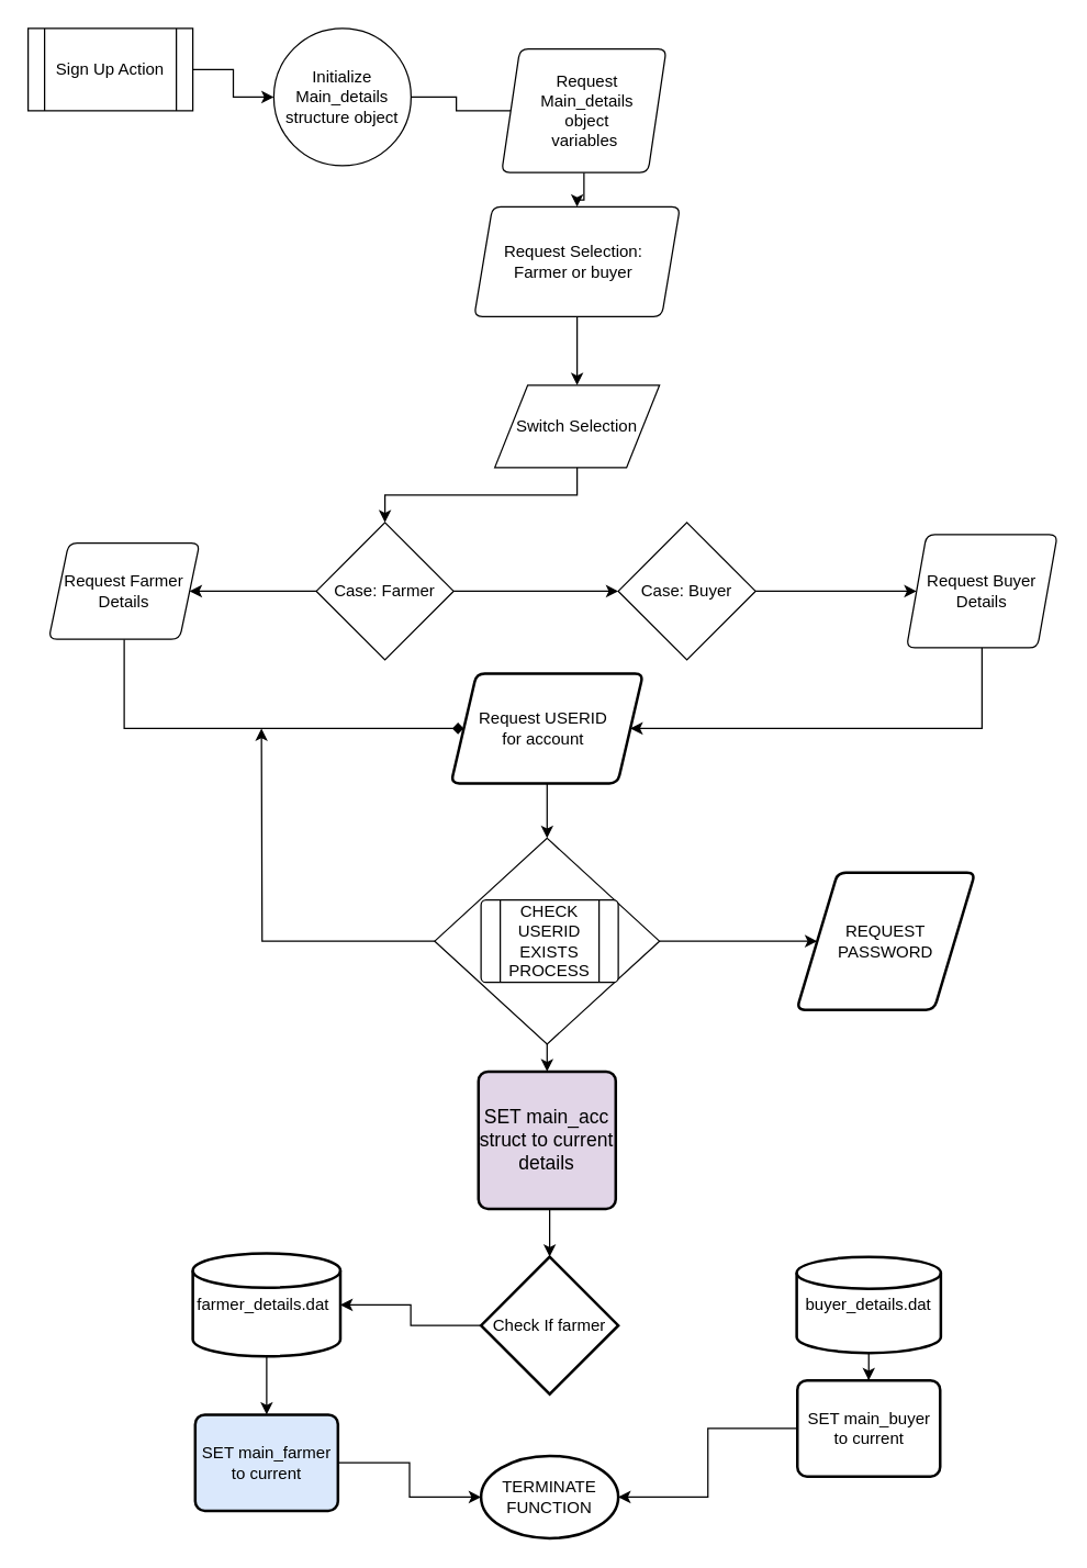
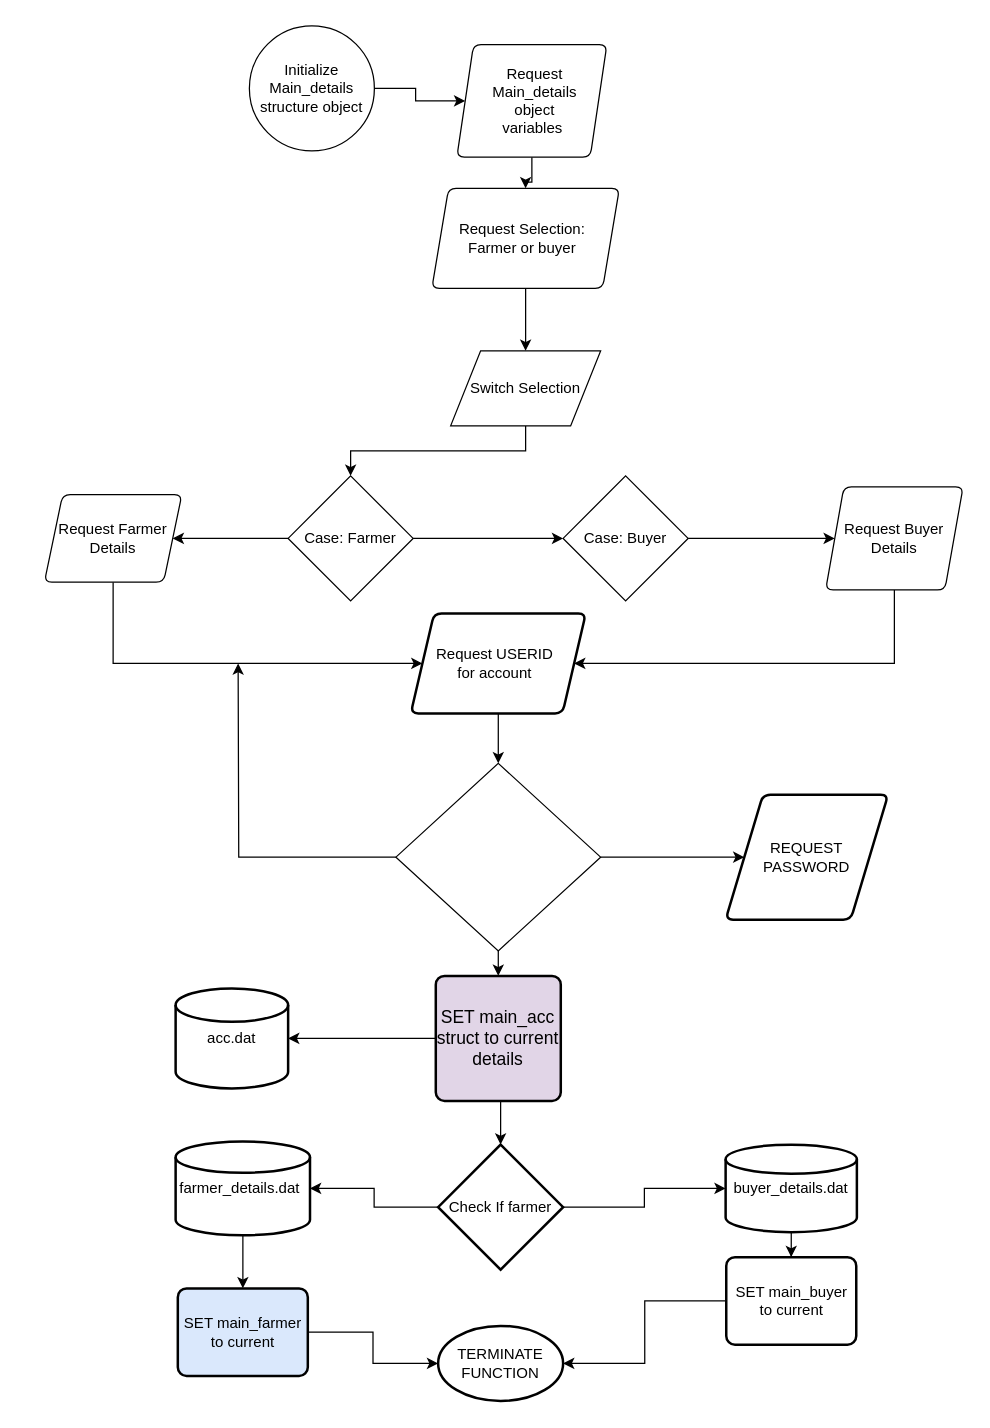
- <mxCell id="3" value="Sign Up Action" style="shape=process;whiteSpace=wrap;html=1;backgroundOutline=1;" vertex="1" parent="1"><mxGeometry x="20" y="20" width="120" height="60" as="geometry" /></mxCell>
- <mxCell id="2" value="" style="edgeStyle=orthogonalEdgeStyle;rounded=0;orthogonalLoop=1;jettySize=auto;html=1;" edge="1" parent="1" source="3" target="5"><mxGeometry relative="1" as="geometry" /></mxCell>
- <mxCell id="4" value="" style="edgeStyle=orthogonalEdgeStyle;rounded=0;orthogonalLoop=1;jettySize=auto;html=1;endArrow=none;" edge="1" parent="1" source="5" target="7"><mxGeometry relative="1" as="geometry" /></mxCell>
+ <mxCell id="4" value="" style="edgeStyle=orthogonalEdgeStyle;rounded=0;orthogonalLoop=1;jettySize=auto;html=1;" edge="1" parent="1" source="5" target="7"><mxGeometry relative="1" as="geometry" /></mxCell>
- <mxCell id="15" style="edgeStyle=orthogonalEdgeStyle;rounded=0;orthogonalLoop=1;jettySize=auto;html=1;exitX=0.5;exitY=1;exitDx=0;exitDy=0;entryX=0;entryY=0.5;entryDx=0;entryDy=0;endArrow=diamond;" edge="1" parent="1" source="16" target="22"><mxGeometry relative="1" as="geometry"><Array as="points"><mxPoint x="90" y="530" /></Array></mxGeometry></mxCell>
+ <mxCell id="15" style="edgeStyle=orthogonalEdgeStyle;rounded=0;orthogonalLoop=1;jettySize=auto;html=1;exitX=0.5;exitY=1;exitDx=0;exitDy=0;entryX=0;entryY=0.5;entryDx=0;entryDy=0;" edge="1" parent="1" source="16" target="22"><mxGeometry relative="1" as="geometry"><Array as="points"><mxPoint x="90" y="530" /></Array></mxGeometry></mxCell>
- <mxCell id="27" value="CHECK USERID EXISTS PROCESS" style="verticalLabelPosition=middle;verticalAlign=middle;html=1;shape=process;whiteSpace=wrap;rounded=1;size=0.14;arcSize=6;strokeWidth=1;labelPosition=center;align=center;" vertex="1" parent="1"><mxGeometry x="350" y="655" width="100" height="60" as="geometry" /></mxCell>
+ <mxCell id="32" value="acc.dat" style="strokeWidth=2;html=1;shape=mxgraph.flowchart.database;whiteSpace=wrap;" vertex="1" parent="1"><mxGeometry x="140" y="790" width="90" height="80" as="geometry" /></mxCell>
+ <mxCell id="29" style="edgeStyle=orthogonalEdgeStyle;rounded=0;orthogonalLoop=1;jettySize=auto;html=1;exitX=0;exitY=0.5;exitDx=0;exitDy=0;entryX=1;entryY=0.5;entryDx=0;entryDy=0;entryPerimeter=0;" edge="1" parent="1" source="31" target="32"><mxGeometry relative="1" as="geometry" /></mxCell>
+ <mxCell id="34" style="edgeStyle=orthogonalEdgeStyle;rounded=0;orthogonalLoop=1;jettySize=auto;html=1;entryX=0;entryY=0.5;entryDx=0;entryDy=0;entryPerimeter=0;" edge="1" parent="1" source="35" target="39"><mxGeometry relative="1" as="geometry" /></mxCell>
